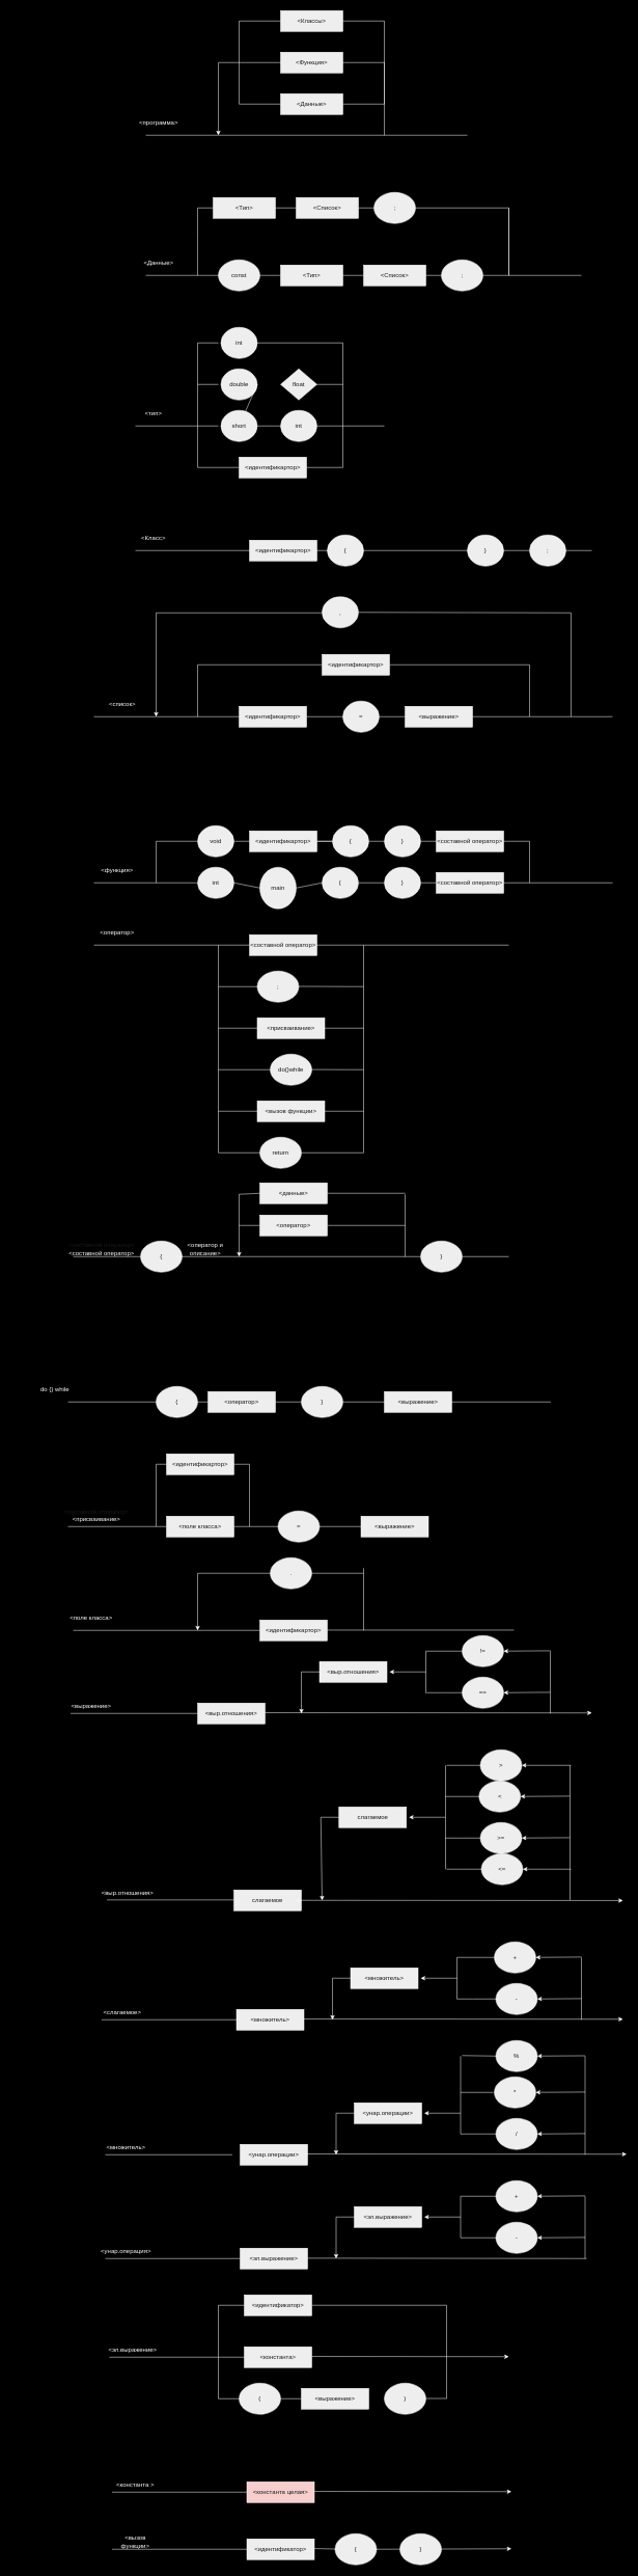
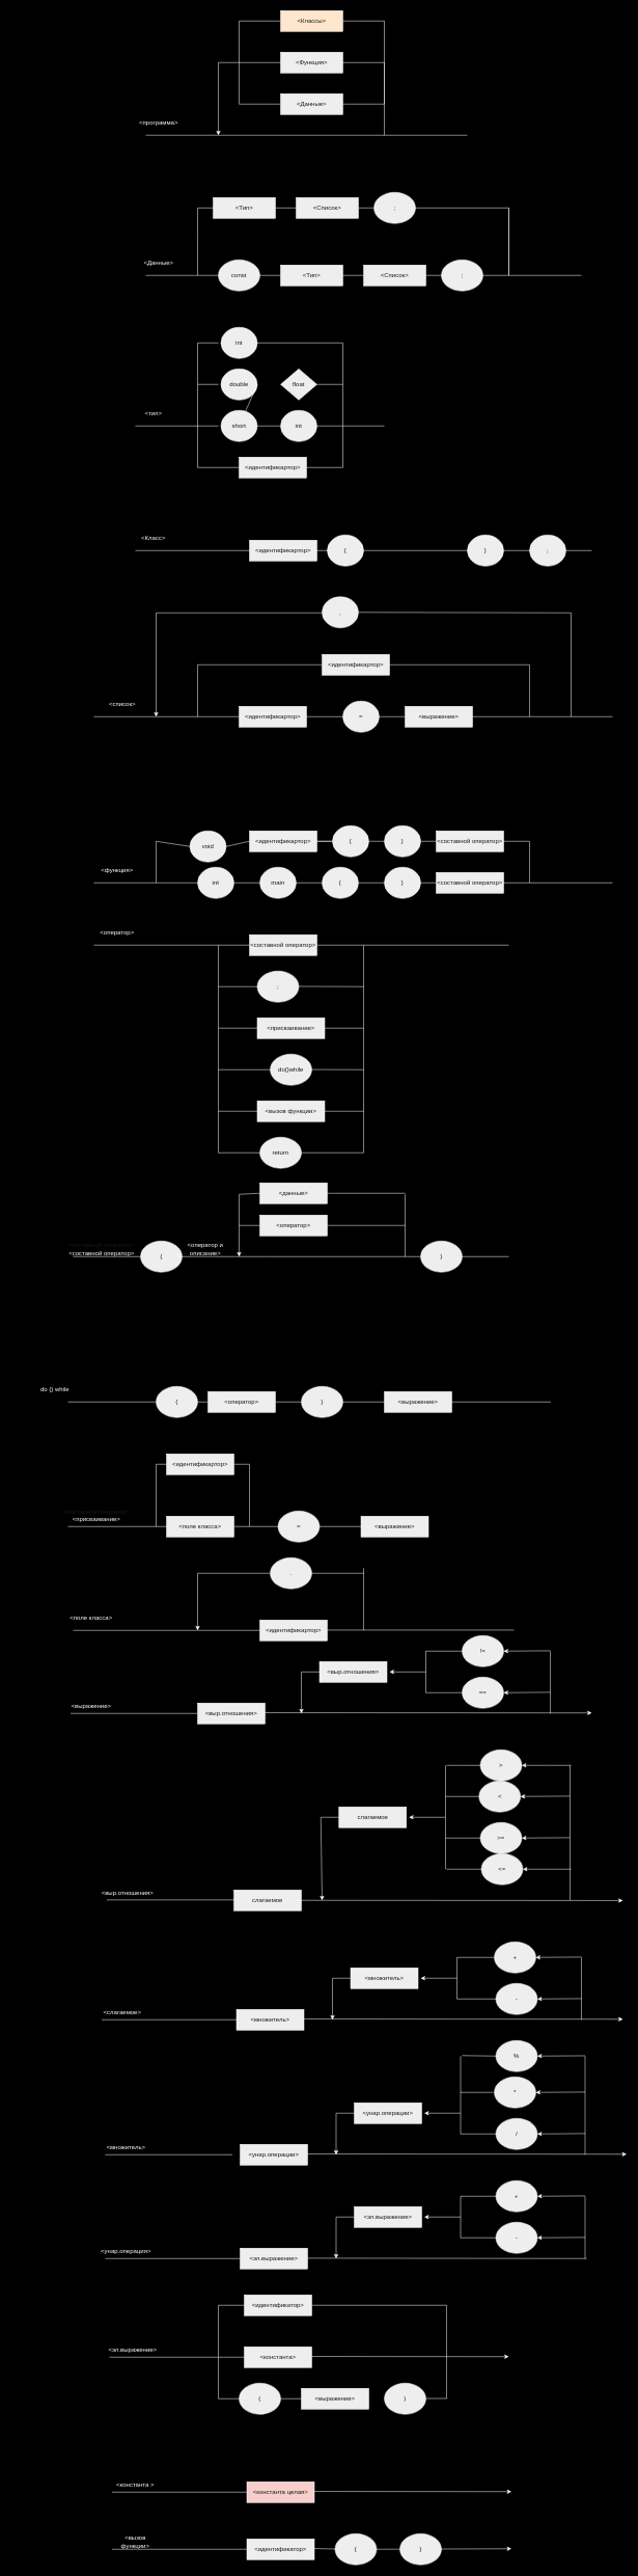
- <mxCell id="2" value="&amp;lt;Классы&amp;gt;" style="rounded=0;whiteSpace=wrap;html=1;labelBackgroundColor=none;fillColor=#EEEEEE;strokeColor=#FFFFFF;fontColor=#1A1A1A;" parent="1" vertex="1"><mxGeometry x="540" y="20" width="120" height="40" as="geometry" /></mxCell>
+ <mxCell id="2" value="&amp;lt;Классы&amp;gt;" style="rounded=0;whiteSpace=wrap;html=1;labelBackgroundColor=none;fillColor=#ffe6cc;strokeColor=#FFFFFF;fontColor=#1A1A1A;" parent="1" vertex="1"><mxGeometry x="540" y="20" width="120" height="40" as="geometry" /></mxCell>
- <mxCell id="72" value="void" style="ellipse;whiteSpace=wrap;html=1;labelBackgroundColor=none;fillColor=#EEEEEE;strokeColor=#FFFFFF;fontColor=#1A1A1A;" parent="1" vertex="1"><mxGeometry y="1590" width="70" height="60" as="geometry" x="380" /></mxCell>
+ <mxCell id="72" value="void" style="ellipse;whiteSpace=wrap;html=1;labelBackgroundColor=none;fillColor=#EEEEEE;strokeColor=#FFFFFF;fontColor=#1A1A1A;" parent="1" vertex="1"><mxGeometry x="365" y="1600" width="70" height="60" as="geometry" /></mxCell>
- <mxCell id="69" value="main" style="ellipse;whiteSpace=wrap;html=1;labelBackgroundColor=none;fillColor=#EEEEEE;strokeColor=#FFFFFF;fontColor=#1A1A1A;" parent="1" vertex="1"><mxGeometry x="500" y="1670" width="70" height="80" as="geometry" /></mxCell>
+ <mxCell id="69" value="main" style="ellipse;whiteSpace=wrap;html=1;labelBackgroundColor=none;fillColor=#EEEEEE;strokeColor=#FFFFFF;fontColor=#1A1A1A;" parent="1" vertex="1"><mxGeometry x="500" y="1670" width="70" height="60" as="geometry" /></mxCell>
